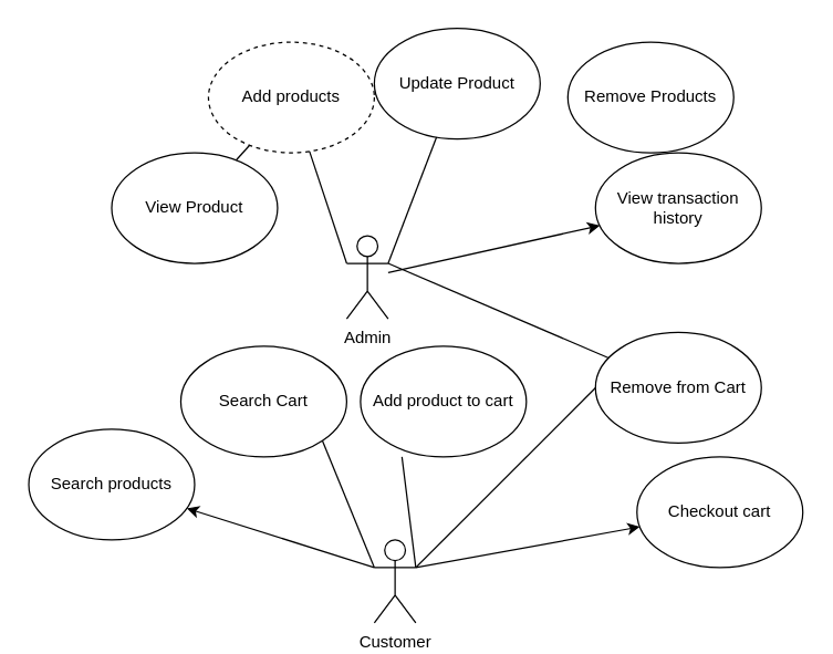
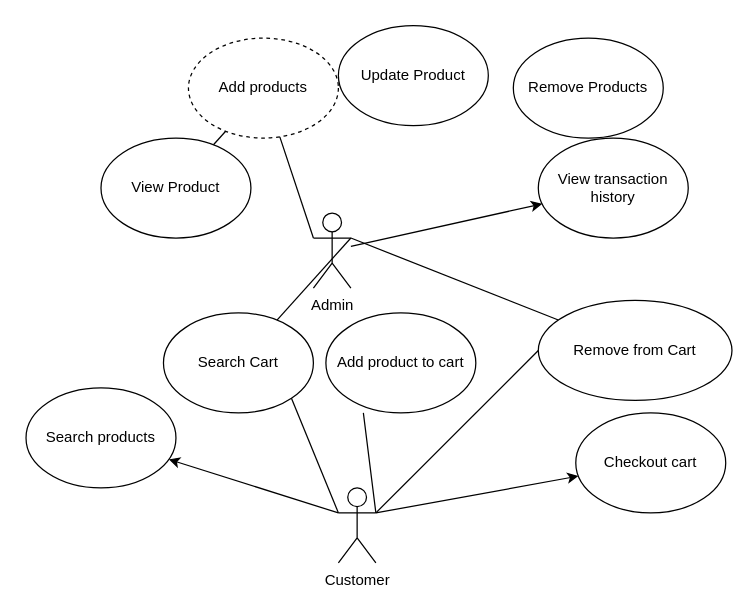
- <mxCell id="6" value="" style="endArrow=none;html=1;rounded=0;exitX=1;exitY=0.333;exitDx=0;exitDy=0;exitPerimeter=0;" parent="1" source="2" target="5" edge="1"><mxGeometry width="50" height="50" relative="1" as="geometry"><mxPoint x="490" y="160" as="sourcePoint" /><mxPoint x="600" y="160" as="targetPoint" /></mxGeometry></mxCell>
+ <mxCell id="6" value="" style="endArrow=none;html=1;rounded=0;exitX=1;exitY=0.333;exitDx=0;exitDy=0;exitPerimeter=0;" parent="1" source="2" target="12" edge="1"><mxGeometry width="50" height="50" relative="1" as="geometry"><mxPoint x="490" y="160" as="sourcePoint" /><mxPoint x="600" y="160" as="targetPoint" /></mxGeometry></mxCell>
- <mxCell id="16" value="Remove from Cart" style="ellipse;whiteSpace=wrap;html=1;" parent="1" vertex="1"><mxGeometry x="430" y="240" width="120" height="80" as="geometry" /></mxCell>
+ <mxCell id="16" value="Remove from Cart" style="ellipse;whiteSpace=wrap;html=1;" parent="1" vertex="1"><mxGeometry x="430" y="240" width="155" height="80" as="geometry" /></mxCell>
